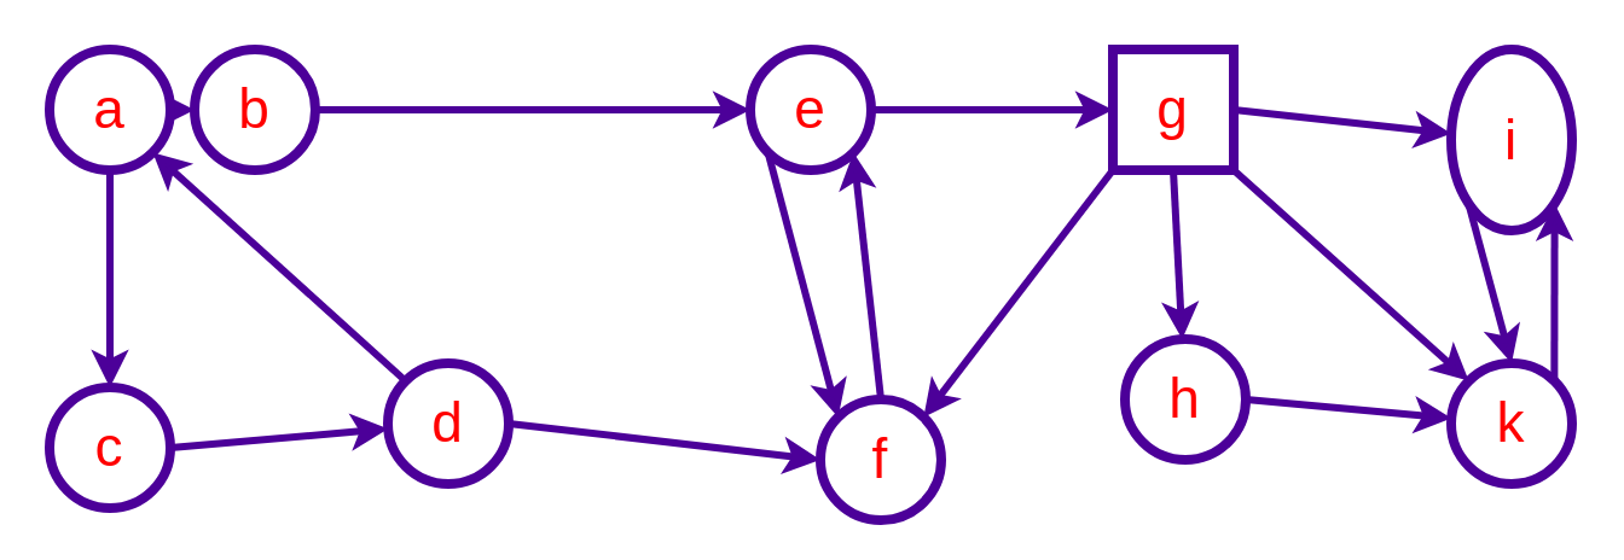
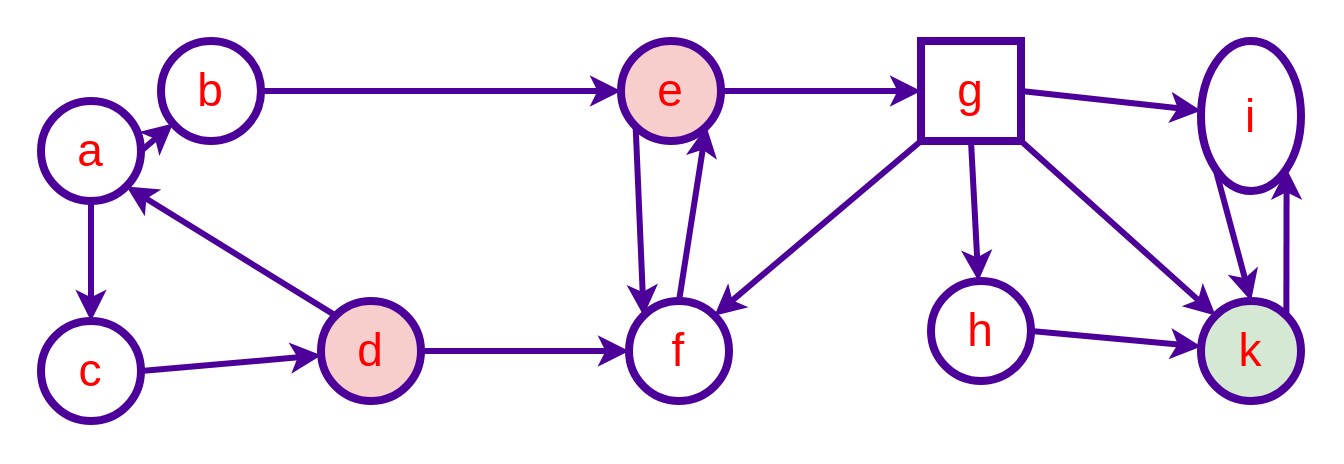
- <mxCell id="4" value="a" style="ellipse;whiteSpace=wrap;html=1;aspect=fixed;fontSize=23;fontColor=#FF0000;strokeColor=#4C0099;strokeWidth=4;fillColor=default;" parent="1" vertex="1"><mxGeometry x="20" y="20" width="50" height="50" as="geometry" /></mxCell>
+ <mxCell id="4" value="a" style="ellipse;whiteSpace=wrap;html=1;aspect=fixed;fontSize=23;fontColor=#FF0000;strokeColor=#4C0099;strokeWidth=4;fillColor=default;" parent="1" vertex="1"><mxGeometry x="20" y="50" width="50" height="50" as="geometry" /></mxCell>
- <mxCell id="16" value="e" style="ellipse;whiteSpace=wrap;html=1;aspect=fixed;fontSize=23;fontColor=#FF0000;strokeColor=#4C0099;strokeWidth=4;" parent="1" vertex="1"><mxGeometry x="310" y="20" width="50" height="50" as="geometry" /></mxCell>
+ <mxCell id="16" value="e" style="ellipse;whiteSpace=wrap;html=1;aspect=fixed;fontSize=23;fontColor=#FF0000;strokeColor=#4C0099;strokeWidth=4;fillColor=#f8cecc;" parent="1" vertex="1"><mxGeometry x="310" y="20" width="50" height="50" as="geometry" /></mxCell>
- <mxCell id="11" value="d" style="ellipse;whiteSpace=wrap;html=1;aspect=fixed;fontSize=23;fontColor=#FF0000;strokeColor=#4C0099;strokeWidth=4;" parent="1" vertex="1"><mxGeometry x="160" y="150" width="50" height="50" as="geometry" /></mxCell>
+ <mxCell id="11" value="d" style="ellipse;whiteSpace=wrap;html=1;aspect=fixed;fontSize=23;fontColor=#FF0000;strokeColor=#4C0099;strokeWidth=4;fillColor=#f8cecc;" parent="1" vertex="1"><mxGeometry x="160" y="150" width="50" height="50" as="geometry" /></mxCell>
- <mxCell id="25" value="k" style="ellipse;whiteSpace=wrap;html=1;aspect=fixed;fontSize=23;fontColor=#FF0000;strokeColor=#4C0099;strokeWidth=4;" vertex="1" parent="1"><mxGeometry x="600" y="150" width="50" height="50" as="geometry" /></mxCell>
+ <mxCell id="25" value="k" style="ellipse;whiteSpace=wrap;html=1;aspect=fixed;fontSize=23;fontColor=#FF0000;strokeColor=#4C0099;strokeWidth=4;fillColor=#d5e8d4;" vertex="1" parent="1"><mxGeometry x="600" y="150" width="50" height="50" as="geometry" /></mxCell>
- <mxCell id="8" value="f" style="ellipse;whiteSpace=wrap;html=1;aspect=fixed;fontSize=23;fontColor=#FF0000;strokeColor=#4C0099;strokeWidth=4;" parent="1" vertex="1"><mxGeometry x="339" y="165" width="50" height="50" as="geometry" /></mxCell>
+ <mxCell id="8" value="f" style="ellipse;whiteSpace=wrap;html=1;aspect=fixed;fontSize=23;fontColor=#FF0000;strokeColor=#4C0099;strokeWidth=4;" parent="1" vertex="1"><mxGeometry x="314" y="150" width="50" height="50" as="geometry" /></mxCell>
